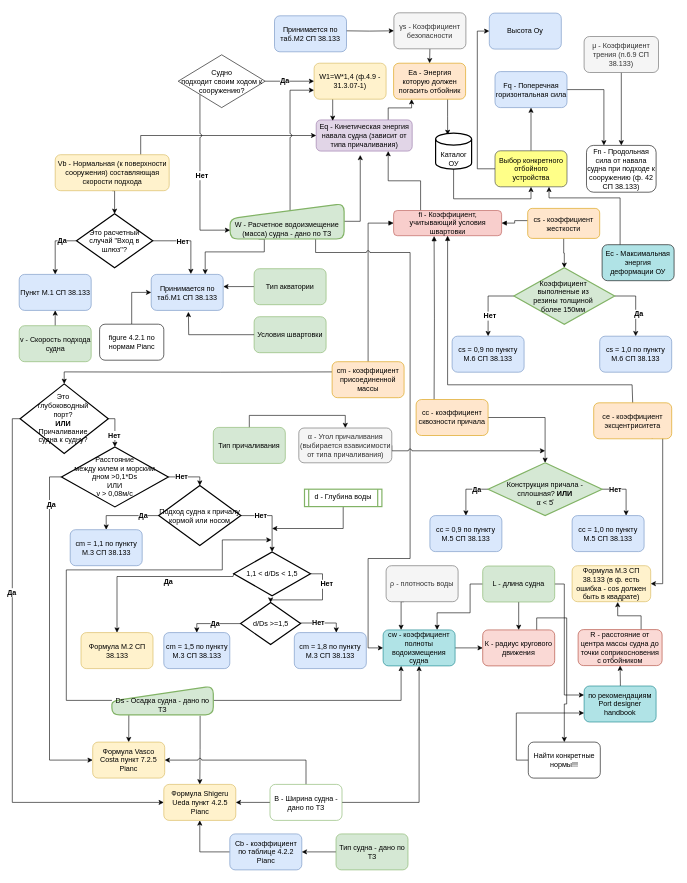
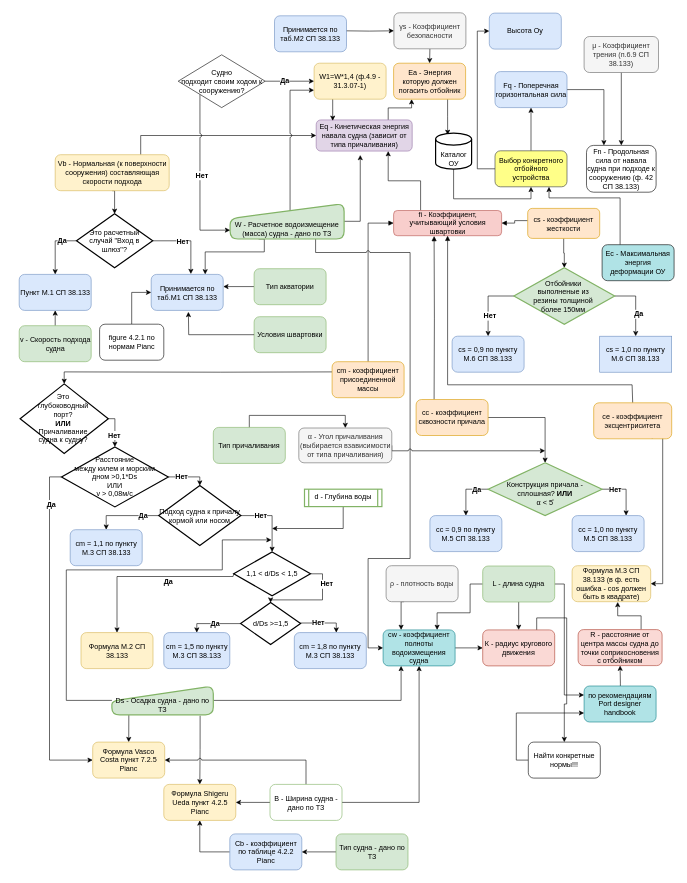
- <mxCell id="68" value="&lt;span&gt;Коэффициент выполненые из резины толщиной более 150мм&lt;/span&gt;" style="strokeWidth=2;html=1;shape=mxgraph.flowchart.decision;whiteSpace=wrap;rounded=1;comic=0;spacingLeft=26;spacingRight=29;fontStyle=0;fillColor=#d5e8d4;strokeColor=#82b366;" parent="1" vertex="1"><mxGeometry x="856" y="445.5" width="168" height="94" as="geometry" /></mxCell>
+ <mxCell id="68" value="&lt;span&gt;Отбойники выполненые из резины толщиной более 150мм&lt;/span&gt;" style="strokeWidth=2;html=1;shape=mxgraph.flowchart.decision;whiteSpace=wrap;rounded=1;comic=0;spacingLeft=26;spacingRight=29;fontStyle=0;fillColor=#d5e8d4;strokeColor=#82b366;" parent="1" vertex="1"><mxGeometry x="856" y="445.5" width="168" height="94" as="geometry" /></mxCell>
- <mxCell id="70" value="&lt;span&gt;cs = 1,0 по пункту М.6 СП 38.133&lt;/span&gt;" style="rounded=1;whiteSpace=wrap;html=1;comic=0;fillColor=#dae8fc;strokeColor=#6c8ebf;" parent="1" vertex="1"><mxGeometry x="999" y="559.5" width="120" height="60" as="geometry" /></mxCell>
+ <mxCell id="70" value="&lt;span&gt;cs = 1,0 по пункту М.6 СП 38.133&lt;/span&gt;" style="whiteSpace=wrap;html=1;comic=0;fillColor=#dae8fc;strokeColor=#6c8ebf;rounded=0;" parent="1" vertex="1"><mxGeometry x="999" y="559.5" width="120" height="60" as="geometry" /></mxCell>
- <mxCell id="83" style="edgeStyle=orthogonalEdgeStyle;rounded=0;html=1;exitX=0;exitY=0.5;exitDx=0;exitDy=0;exitPerimeter=0;entryX=0;entryY=0.5;entryDx=0;entryDy=0;jettySize=auto;orthogonalLoop=1;jumpStyle=arc;" parent="1" source="87" target="88" edge="1"><mxGeometry relative="1" as="geometry"><Array as="points"><mxPoint x="20" y="697" /><mxPoint x="20" y="1336" /></Array></mxGeometry></mxCell>
- <mxCell id="84" value="Да" style="text;html=1;resizable=0;points=[];align=center;verticalAlign=middle;labelBackgroundColor=#ffffff;fontStyle=1" parent="83" vertex="1" connectable="0"><mxGeometry x="-0.333" y="-2" relative="1" as="geometry"><mxPoint as="offset" /></mxGeometry></mxCell>
